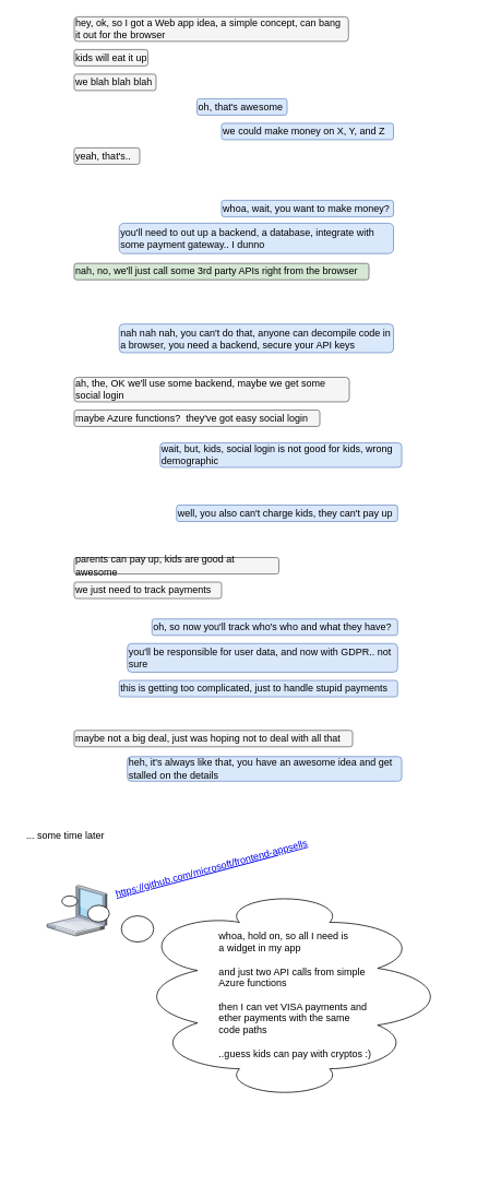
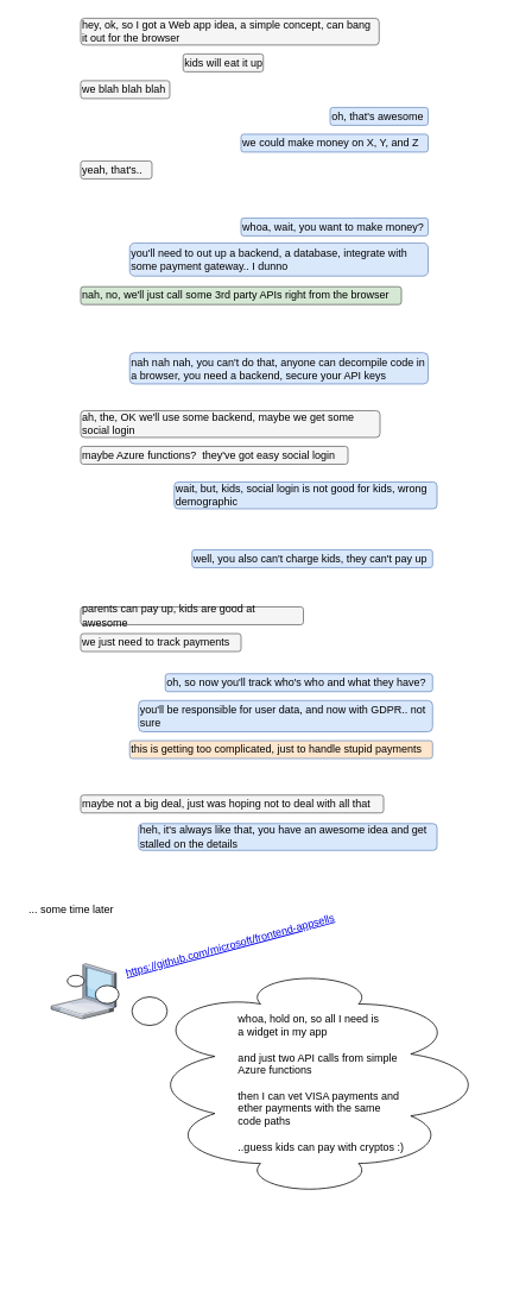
- <mxCell id="4" value="&lt;span style=&quot;color: rgb(0 , 0 , 0)&quot;&gt;kids will eat it up&lt;/span&gt;" style="rounded=1;whiteSpace=wrap;html=1;fillColor=#f5f5f5;strokeColor=#666666;fontColor=#333333;align=left;" vertex="1" parent="1"><mxGeometry x="90" y="60" width="90" height="20" as="geometry" /></mxCell>
+ <mxCell id="4" value="&lt;span style=&quot;color: rgb(0 , 0 , 0)&quot;&gt;kids will eat it up&lt;/span&gt;" style="rounded=1;whiteSpace=wrap;html=1;fillColor=#f5f5f5;strokeColor=#666666;fontColor=#333333;align=left;" vertex="1" parent="1"><mxGeometry x="205" y="60" width="90" height="20" as="geometry" /></mxCell>
- <mxCell id="8" value="oh, that's awesome" style="rounded=1;whiteSpace=wrap;html=1;align=left;fillColor=#dae8fc;strokeColor=#6c8ebf;" vertex="1" parent="1"><mxGeometry x="240" y="120" width="110" height="20" as="geometry" /></mxCell>
+ <mxCell id="8" value="oh, that's awesome" style="rounded=1;whiteSpace=wrap;html=1;align=left;fillColor=#dae8fc;strokeColor=#6c8ebf;" vertex="1" parent="1"><mxGeometry x="370" y="120" width="110" height="20" as="geometry" /></mxCell>
- <mxCell id="31" value="this is getting too complicated, just to handle stupid payments" style="rounded=1;whiteSpace=wrap;html=1;align=left;fillColor=#dae8fc;strokeColor=#6c8ebf;" vertex="1" parent="1"><mxGeometry x="145" y="830" width="340" height="20" as="geometry" /></mxCell>
+ <mxCell id="31" value="this is getting too complicated, just to handle stupid payments" style="rounded=1;whiteSpace=wrap;html=1;align=left;fillColor=#ffe6cc;strokeColor=#6c8ebf;" vertex="1" parent="1"><mxGeometry x="145" y="830" width="340" height="20" as="geometry" /></mxCell>
